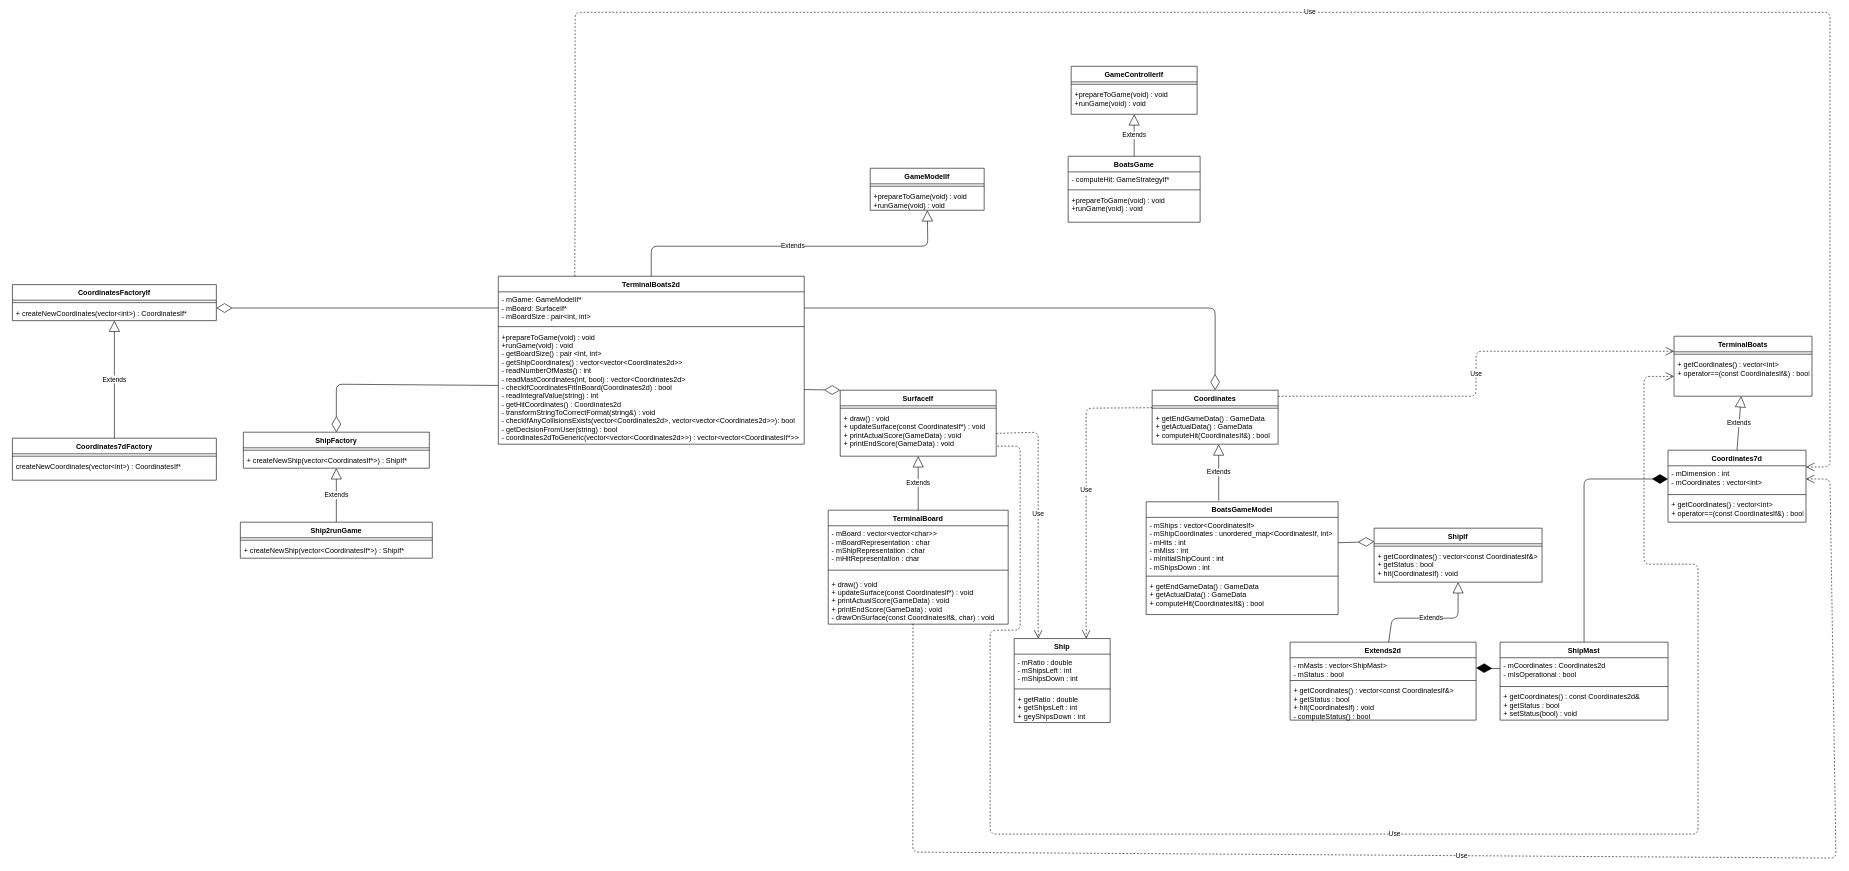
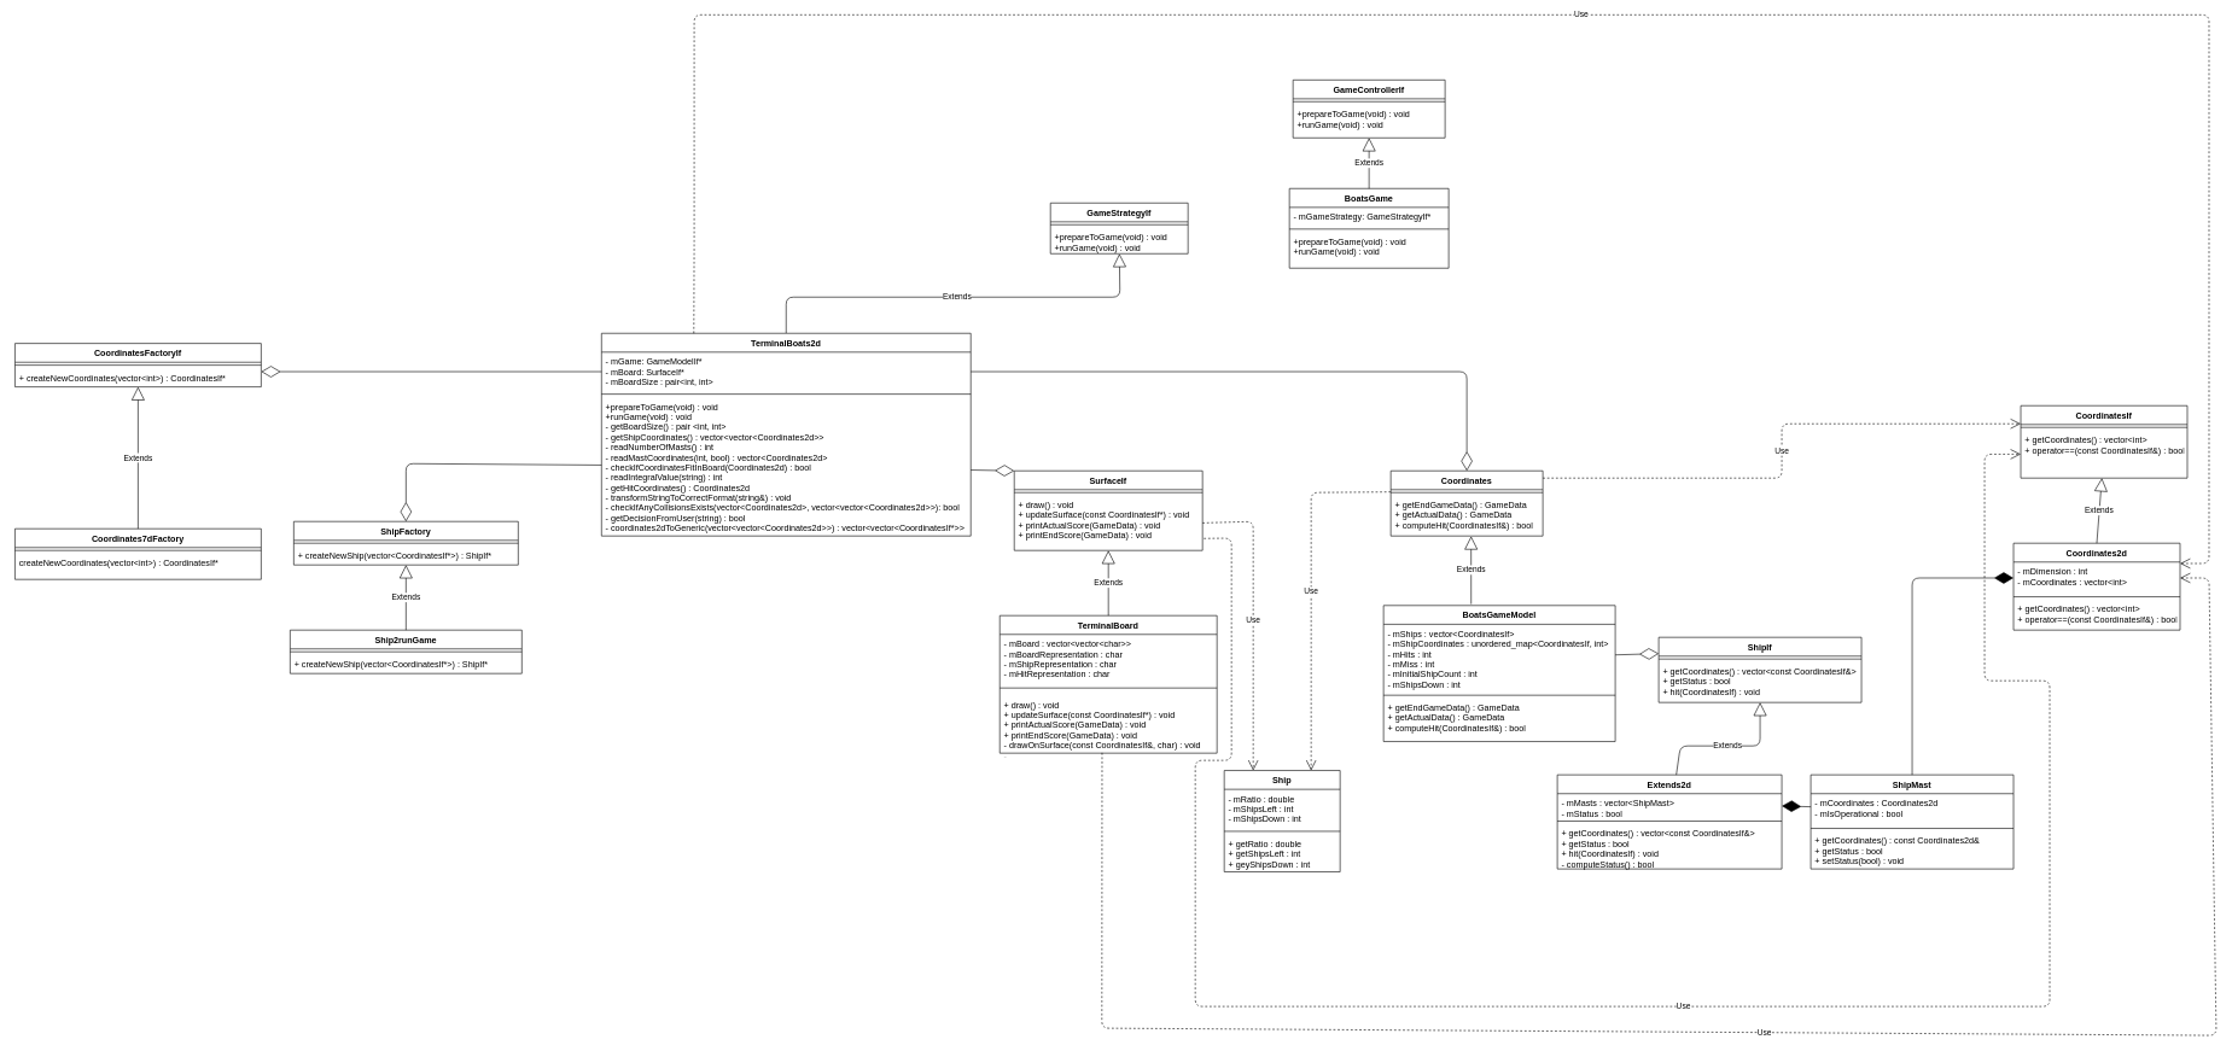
- <mxCell id="9" value="GameModelIf" style="swimlane;fontStyle=1;align=center;verticalAlign=top;childLayout=stackLayout;horizontal=1;startSize=26;horizontalStack=0;resizeParent=1;resizeParentMax=0;resizeLast=0;collapsible=1;marginBottom=0;" parent="1" vertex="1"><mxGeometry x="1450" y="280" width="190" height="70" as="geometry" /></mxCell>
+ <mxCell id="9" value="GameStrategyIf" style="swimlane;fontStyle=1;align=center;verticalAlign=top;childLayout=stackLayout;horizontal=1;startSize=26;horizontalStack=0;resizeParent=1;resizeParentMax=0;resizeLast=0;collapsible=1;marginBottom=0;" parent="1" vertex="1"><mxGeometry x="1450" y="280" width="190" height="70" as="geometry" /></mxCell>
- <mxCell id="6" value="- computeHit: GameStrategyIf*" style="text;strokeColor=none;fillColor=none;align=left;verticalAlign=top;spacingLeft=4;spacingRight=4;overflow=hidden;rotatable=0;points=[[0,0.5],[1,0.5]];portConstraint=eastwest;" parent="5" vertex="1"><mxGeometry y="26" width="220" height="26" as="geometry" /></mxCell>
+ <mxCell id="6" value="- mGameStrategy: GameStrategyIf*" style="text;strokeColor=none;fillColor=none;align=left;verticalAlign=top;spacingLeft=4;spacingRight=4;overflow=hidden;rotatable=0;points=[[0,0.5],[1,0.5]];portConstraint=eastwest;" parent="5" vertex="1"><mxGeometry y="26" width="220" height="26" as="geometry" /></mxCell>
- <mxCell id="41" value="TerminalBoats" style="swimlane;fontStyle=1;align=center;verticalAlign=top;childLayout=stackLayout;horizontal=1;startSize=26;horizontalStack=0;resizeParent=1;resizeParentMax=0;resizeLast=0;collapsible=1;marginBottom=0;" parent="1" vertex="1"><mxGeometry x="2790" y="560" width="230" height="100" as="geometry" /></mxCell>
+ <mxCell id="41" value="CoordinatesIf" style="swimlane;fontStyle=1;align=center;verticalAlign=top;childLayout=stackLayout;horizontal=1;startSize=26;horizontalStack=0;resizeParent=1;resizeParentMax=0;resizeLast=0;collapsible=1;marginBottom=0;" parent="1" vertex="1"><mxGeometry x="2790" y="560" width="230" height="100" as="geometry" /></mxCell>
- <mxCell id="44" value="Coordinates7d" style="swimlane;fontStyle=1;align=center;verticalAlign=top;childLayout=stackLayout;horizontal=1;startSize=26;horizontalStack=0;resizeParent=1;resizeParentMax=0;resizeLast=0;collapsible=1;marginBottom=0;" parent="1" vertex="1"><mxGeometry x="2780" y="750" width="230" height="120" as="geometry" /></mxCell>
+ <mxCell id="44" value="Coordinates2d" style="swimlane;fontStyle=1;align=center;verticalAlign=top;childLayout=stackLayout;horizontal=1;startSize=26;horizontalStack=0;resizeParent=1;resizeParentMax=0;resizeLast=0;collapsible=1;marginBottom=0;" parent="1" vertex="1"><mxGeometry x="2780" y="750" width="230" height="120" as="geometry" /></mxCell>
